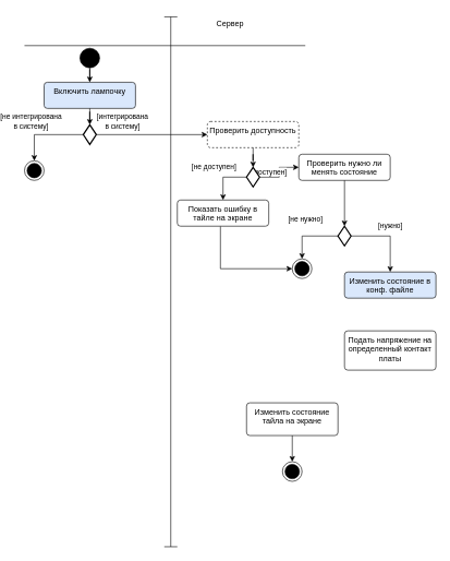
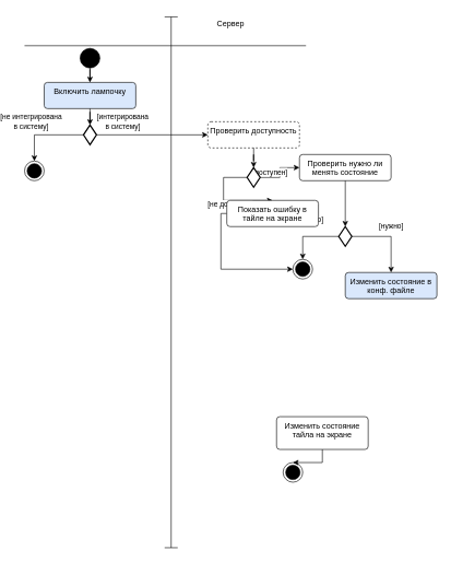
- <mxCell id="28" value="Показать ошибку в тайле на экране" style="html=1;align=center;verticalAlign=top;rounded=1;absoluteArcSize=1;arcSize=10;dashed=0;whiteSpace=wrap;" vertex="1" parent="1"><mxGeometry x="254" y="305" width="140" height="40" as="geometry" /></mxCell>
+ <mxCell id="28" value="Показать ошибку в тайле на экране" style="html=1;align=center;verticalAlign=top;rounded=1;absoluteArcSize=1;arcSize=10;dashed=0;whiteSpace=wrap;" vertex="1" parent="1"><mxGeometry x="329" y="305" width="140" height="40" as="geometry" /></mxCell>
- <mxCell id="20" value="Подать напряжение на определенный контакт платы" style="html=1;align=center;verticalAlign=top;rounded=1;absoluteArcSize=1;arcSize=10;dashed=0;whiteSpace=wrap;" vertex="1" parent="1"><mxGeometry x="510" y="505" width="140" height="60" as="geometry" /></mxCell>
- <mxCell id="26" value="Изменить состояние тайла на экране" style="html=1;align=center;verticalAlign=top;rounded=1;absoluteArcSize=1;arcSize=10;dashed=0;whiteSpace=wrap;" vertex="1" parent="1"><mxGeometry x="360" y="615" width="140" height="50" as="geometry" /></mxCell>
+ <mxCell id="26" value="Изменить состояние тайла на экране" style="html=1;align=center;verticalAlign=top;rounded=1;absoluteArcSize=1;arcSize=10;dashed=0;whiteSpace=wrap;" vertex="1" parent="1"><mxGeometry x="405" y="635" width="140" height="50" as="geometry" /></mxCell>
